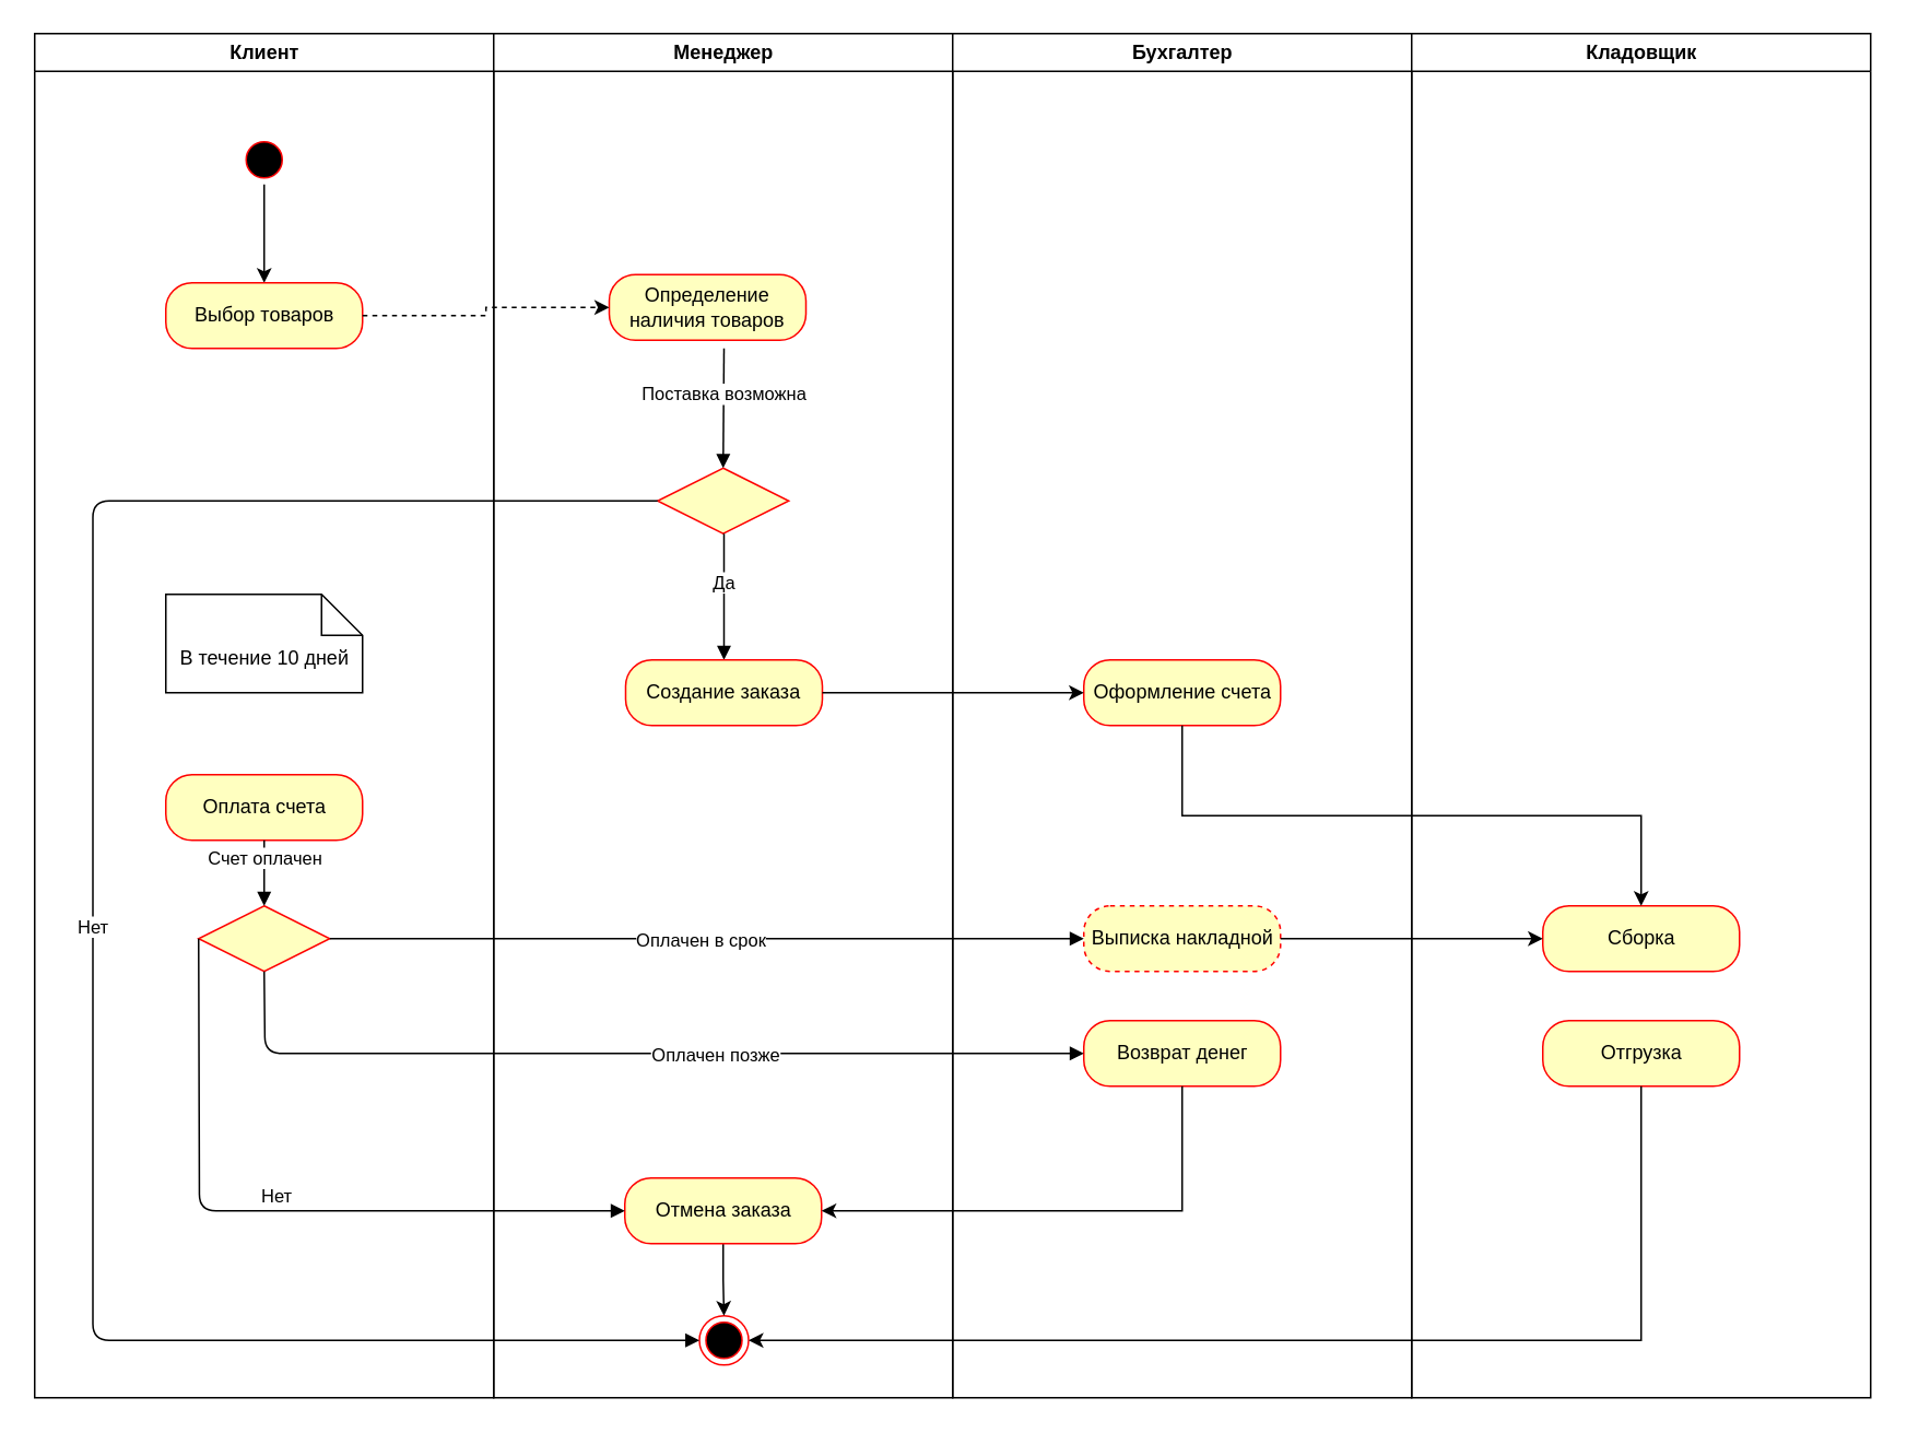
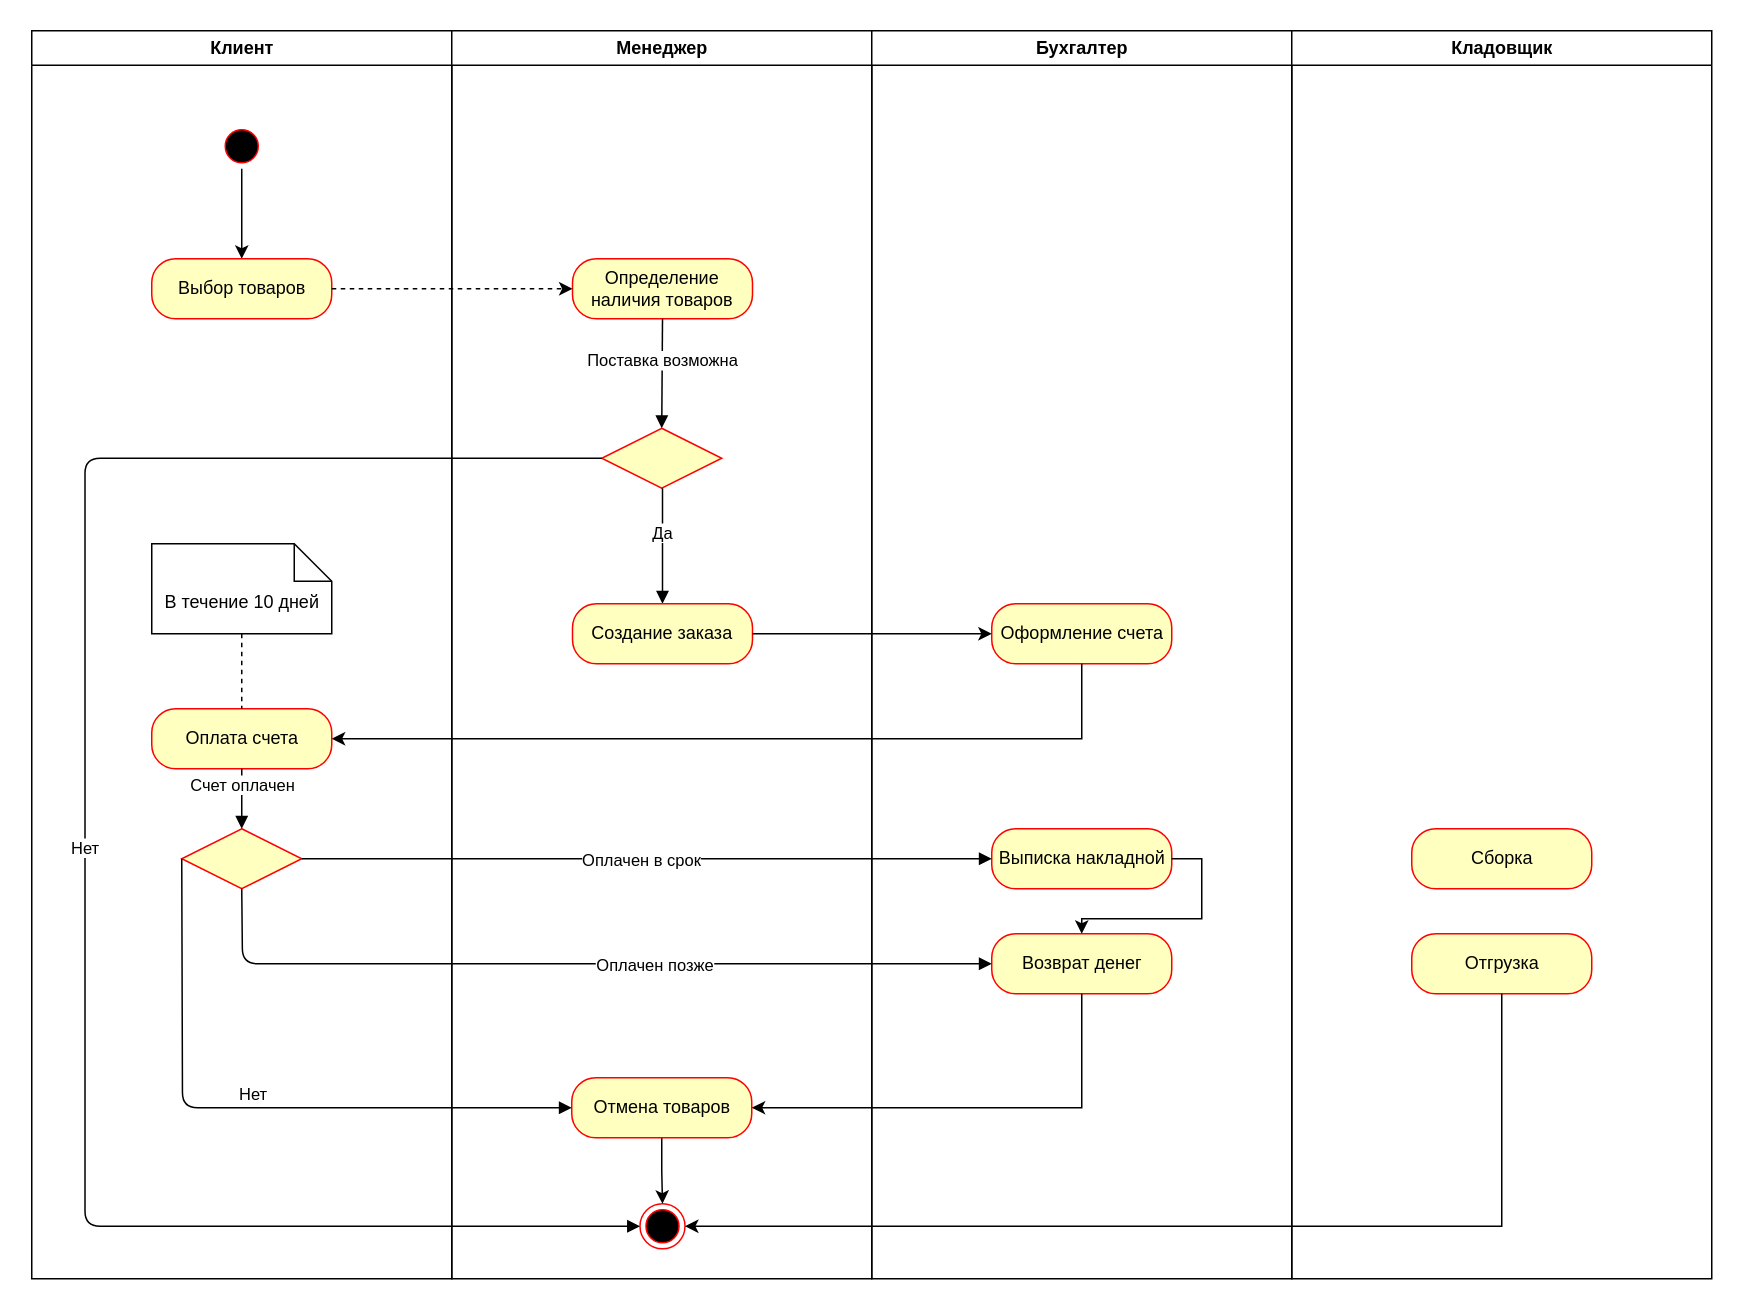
- <mxCell id="12" value="Определение наличия товаров" style="rounded=1;whiteSpace=wrap;html=1;arcSize=40;fontColor=#000000;fillColor=#ffffc0;strokeColor=#ff0000;" vertex="1" parent="11"><mxGeometry x="70.5" y="147" width="120" height="40" as="geometry" /></mxCell>
+ <mxCell id="12" value="Определение наличия товаров" style="rounded=1;whiteSpace=wrap;html=1;arcSize=40;fontColor=#000000;fillColor=#ffffc0;strokeColor=#ff0000;" vertex="1" parent="11"><mxGeometry x="80.5" y="152" width="120" height="40" as="geometry" /></mxCell>
+ <mxCell id="9" style="edgeStyle=orthogonalEdgeStyle;rounded=0;orthogonalLoop=1;jettySize=auto;html=1;exitX=0.5;exitY=1;exitDx=0;exitDy=0;exitPerimeter=0;entryX=0.5;entryY=0;entryDx=0;entryDy=0;dashed=1;endArrow=none;endFill=0;" edge="1" parent="2" source="10" target="6"><mxGeometry relative="1" as="geometry" /></mxCell>
- <mxCell id="30" style="edgeStyle=orthogonalEdgeStyle;rounded=0;orthogonalLoop=1;jettySize=auto;html=1;exitX=0.5;exitY=1;exitDx=0;exitDy=0;" edge="1" parent="1" source="22" target="26"><mxGeometry relative="1" as="geometry" /></mxCell>
+ <mxCell id="30" style="edgeStyle=orthogonalEdgeStyle;rounded=0;orthogonalLoop=1;jettySize=auto;html=1;exitX=0.5;exitY=1;exitDx=0;exitDy=0;entryX=1;entryY=0.5;entryDx=0;entryDy=0;" edge="1" parent="1" source="22" target="6"><mxGeometry relative="1" as="geometry" /></mxCell>
- <mxCell id="23" value="Выписка накладной" style="rounded=1;whiteSpace=wrap;html=1;arcSize=40;fontColor=#000000;fillColor=#ffffc0;strokeColor=#ff0000;dashed=1;" vertex="1" parent="21"><mxGeometry x="80" y="532" width="120" height="40" as="geometry" /></mxCell>
+ <mxCell id="23" value="Выписка накладной" style="rounded=1;whiteSpace=wrap;html=1;arcSize=40;fontColor=#000000;fillColor=#ffffc0;strokeColor=#ff0000;" vertex="1" parent="21"><mxGeometry x="80" y="532" width="120" height="40" as="geometry" /></mxCell>
- <mxCell id="31" style="edgeStyle=orthogonalEdgeStyle;rounded=0;orthogonalLoop=1;jettySize=auto;html=1;exitX=1;exitY=0.5;exitDx=0;exitDy=0;entryX=0;entryY=0.5;entryDx=0;entryDy=0;" edge="1" parent="1" source="23" target="26"><mxGeometry relative="1" as="geometry" /></mxCell>
+ <mxCell id="31" style="edgeStyle=orthogonalEdgeStyle;rounded=0;orthogonalLoop=1;jettySize=auto;html=1;exitX=1;exitY=0.5;exitDx=0;exitDy=0;" edge="1" parent="1" source="23" target="24"><mxGeometry relative="1" as="geometry" /></mxCell>
- <mxCell id="19" value="Отмена заказа" style="rounded=1;whiteSpace=wrap;html=1;arcSize=40;fontColor=#000000;fillColor=#ffffc0;strokeColor=#ff0000;" vertex="1" parent="11"><mxGeometry x="80" y="698" width="120" height="40" as="geometry" /></mxCell>
+ <mxCell id="19" value="Отмена товаров" style="rounded=1;whiteSpace=wrap;html=1;arcSize=40;fontColor=#000000;fillColor=#ffffc0;strokeColor=#ff0000;" vertex="1" parent="11"><mxGeometry x="80" y="698" width="120" height="40" as="geometry" /></mxCell>
